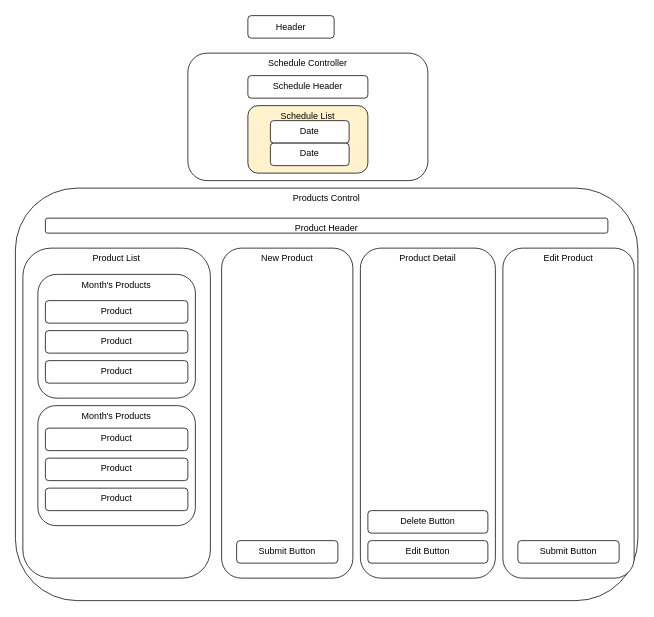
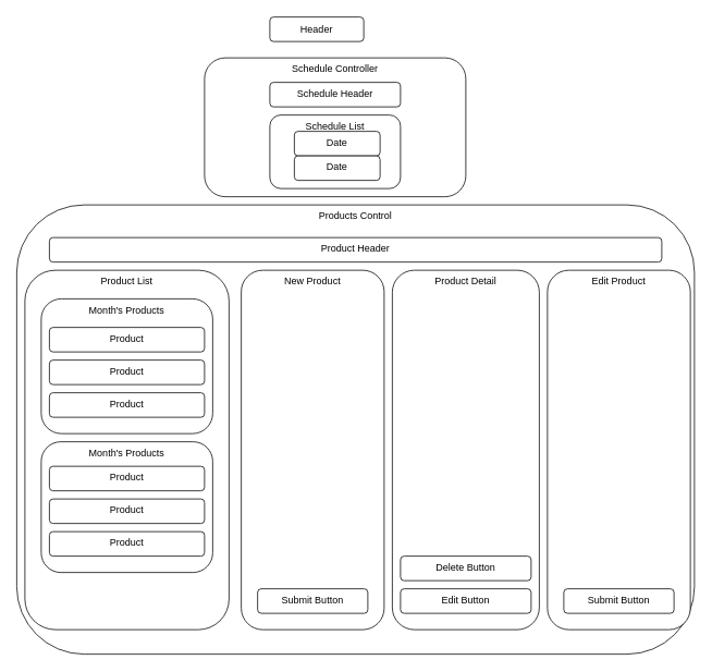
- <mxCell id="7" value="Schedule List" style="rounded=1;whiteSpace=wrap;html=1;verticalAlign=top;fillColor=#fff2cc;" parent="1" vertex="1"><mxGeometry x="330" y="140" width="160" height="90" as="geometry" /></mxCell>
+ <mxCell id="7" value="Schedule List" style="rounded=1;whiteSpace=wrap;html=1;verticalAlign=top;" parent="1" vertex="1"><mxGeometry x="330" y="140" width="160" height="90" as="geometry" /></mxCell>
- <mxCell id="8" value="Product Header" style="rounded=1;whiteSpace=wrap;html=1;verticalAlign=top;" parent="1" vertex="1"><mxGeometry x="60" y="290" width="750" height="20" as="geometry" /></mxCell>
+ <mxCell id="8" value="Product Header" style="rounded=1;whiteSpace=wrap;html=1;verticalAlign=top;" parent="1" vertex="1"><mxGeometry x="60" y="290" width="750" height="30" as="geometry" /></mxCell>
